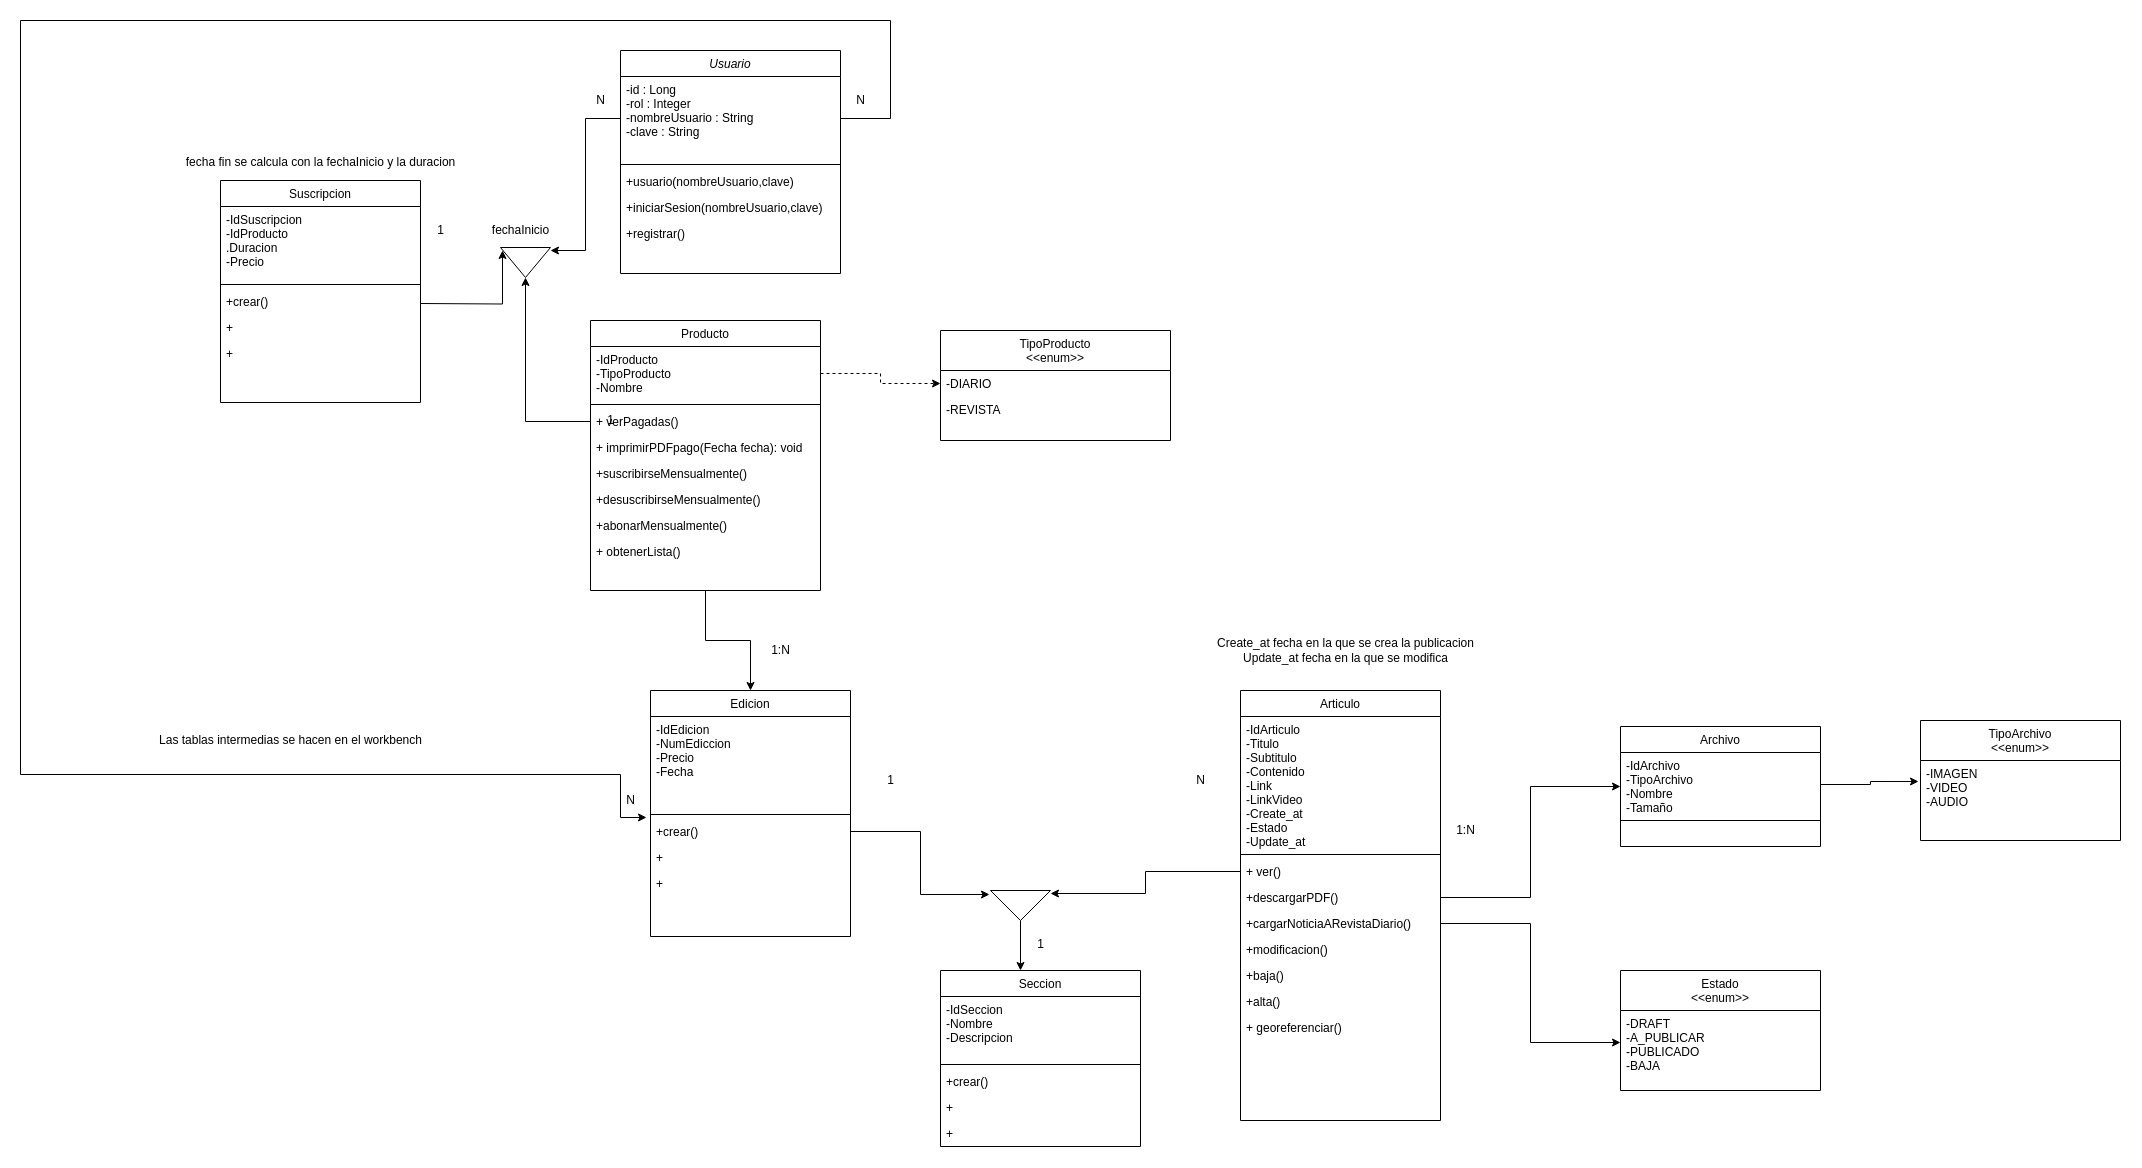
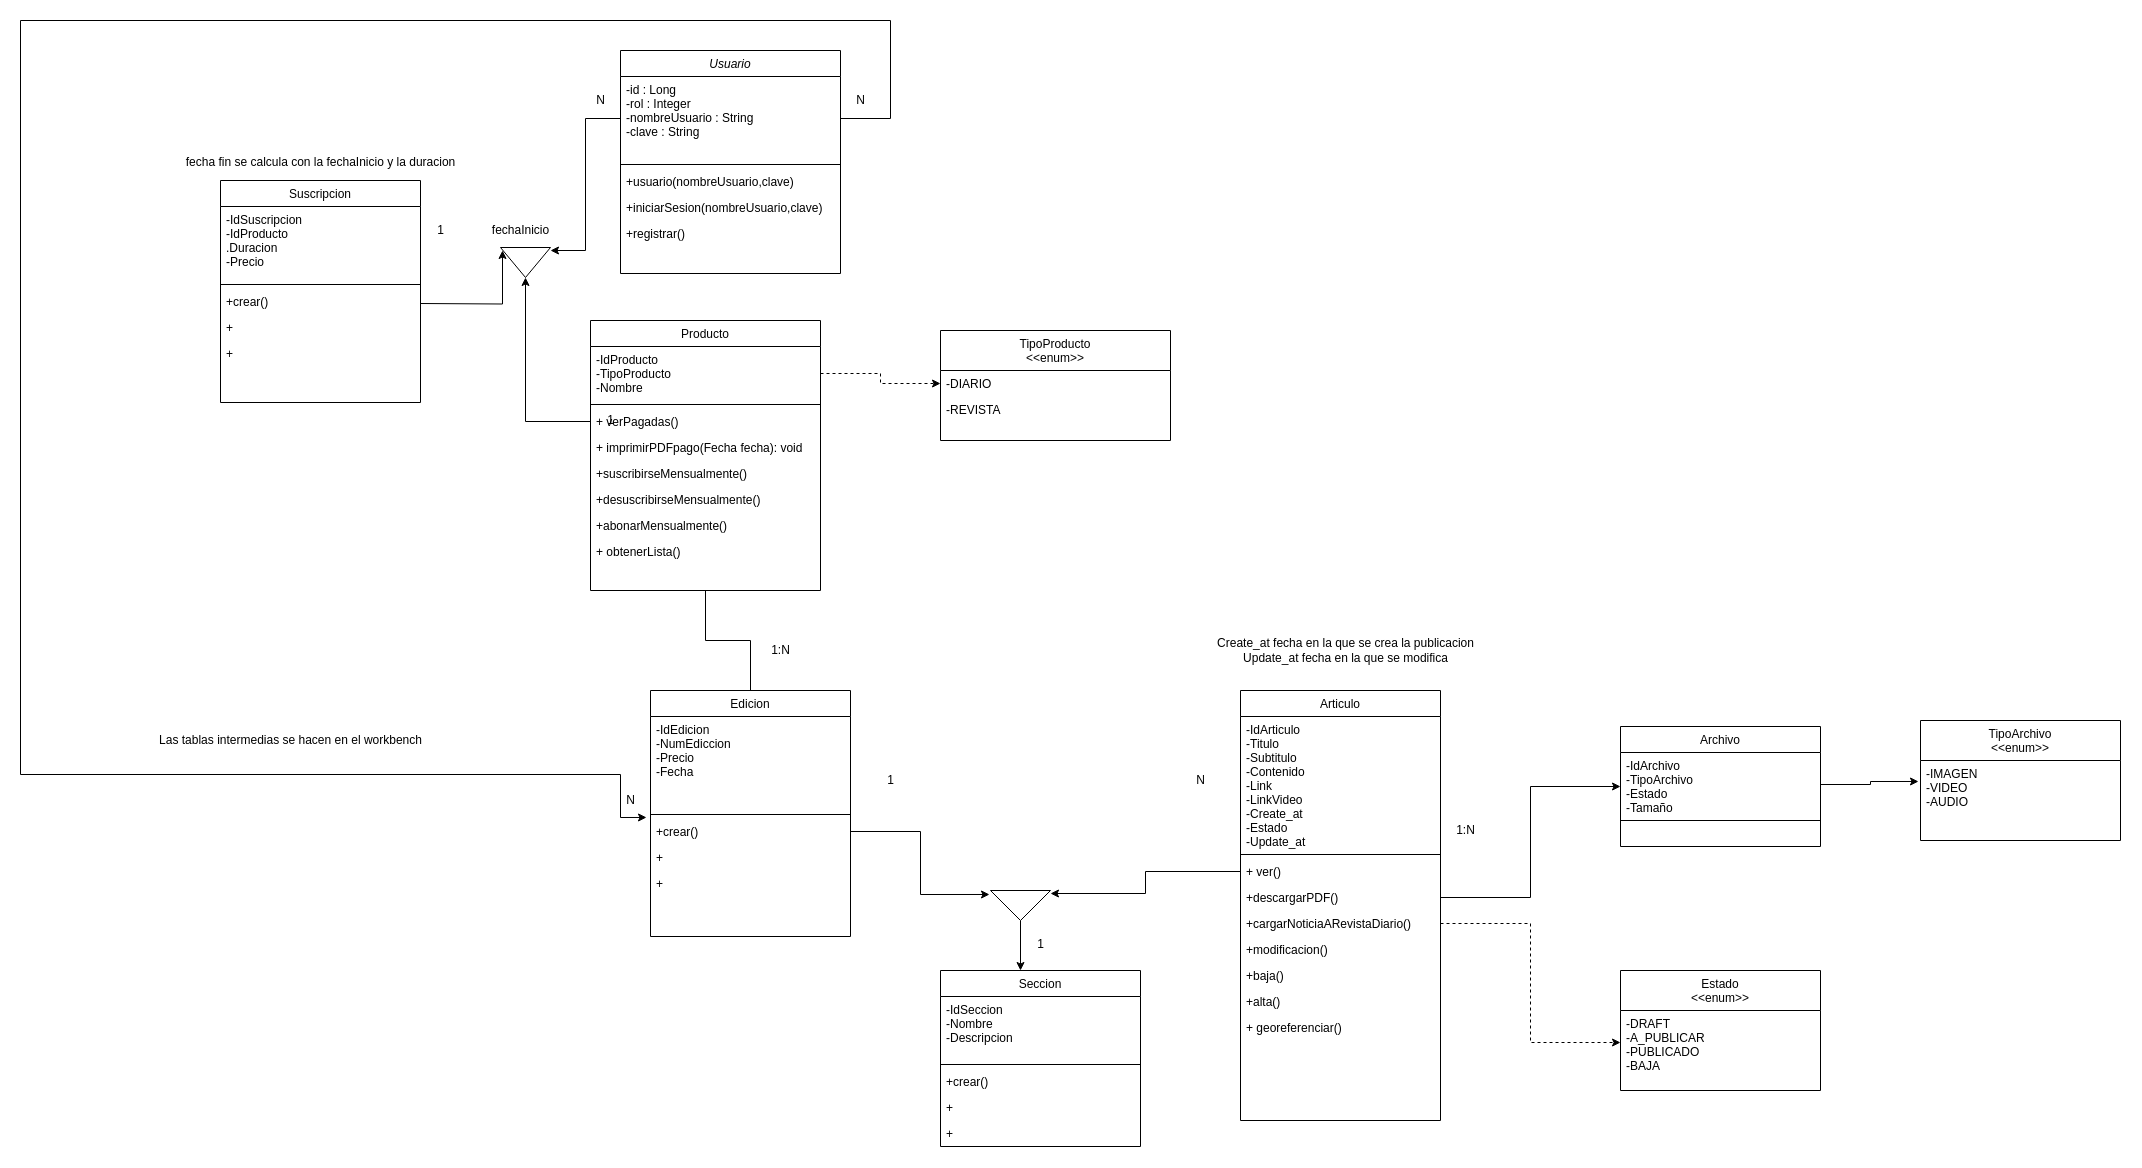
- <mxCell id="8" style="edgeStyle=orthogonalEdgeStyle;rounded=0;orthogonalLoop=1;jettySize=auto;html=1;exitX=0.5;exitY=1;exitDx=0;exitDy=0;entryX=0.5;entryY=0;entryDx=0;entryDy=0;" parent="1" source="9" target="28" edge="1"><mxGeometry relative="1" as="geometry" /></mxCell>
+ <mxCell id="8" style="edgeStyle=orthogonalEdgeStyle;rounded=0;orthogonalLoop=1;jettySize=auto;html=1;exitX=0.5;exitY=1;exitDx=0;exitDy=0;entryX=0.5;entryY=0;entryDx=0;entryDy=0;endArrow=none;" parent="1" source="9" target="28" edge="1"><mxGeometry relative="1" as="geometry" /></mxCell>
- <mxCell id="71" value="-IdArchivo&#10;-TipoArchivo&#10;-Nombre&#10;-Tamaño" style="text;align=left;verticalAlign=top;spacingLeft=4;spacingRight=4;overflow=hidden;rotatable=0;points=[[0,0.5],[1,0.5]];portConstraint=eastwest;" parent="70" vertex="1"><mxGeometry y="26" width="200" height="64" as="geometry" /></mxCell>
+ <mxCell id="71" value="-IdArchivo&#10;-TipoArchivo&#10;-Estado&#10;-Tamaño" style="text;align=left;verticalAlign=top;spacingLeft=4;spacingRight=4;overflow=hidden;rotatable=0;points=[[0,0.5],[1,0.5]];portConstraint=eastwest;" parent="70" vertex="1"><mxGeometry y="26" width="200" height="64" as="geometry" /></mxCell>
- <mxCell id="79" style="edgeStyle=orthogonalEdgeStyle;rounded=0;orthogonalLoop=1;jettySize=auto;html=1;exitX=1;exitY=0.5;exitDx=0;exitDy=0;" parent="1" source="39" target="78" edge="1"><mxGeometry relative="1" as="geometry" /></mxCell>
+ <mxCell id="79" style="edgeStyle=orthogonalEdgeStyle;rounded=0;orthogonalLoop=1;jettySize=auto;html=1;exitX=1;exitY=0.5;exitDx=0;exitDy=0;dashed=1;" parent="1" source="39" target="78" edge="1"><mxGeometry relative="1" as="geometry" /></mxCell>
